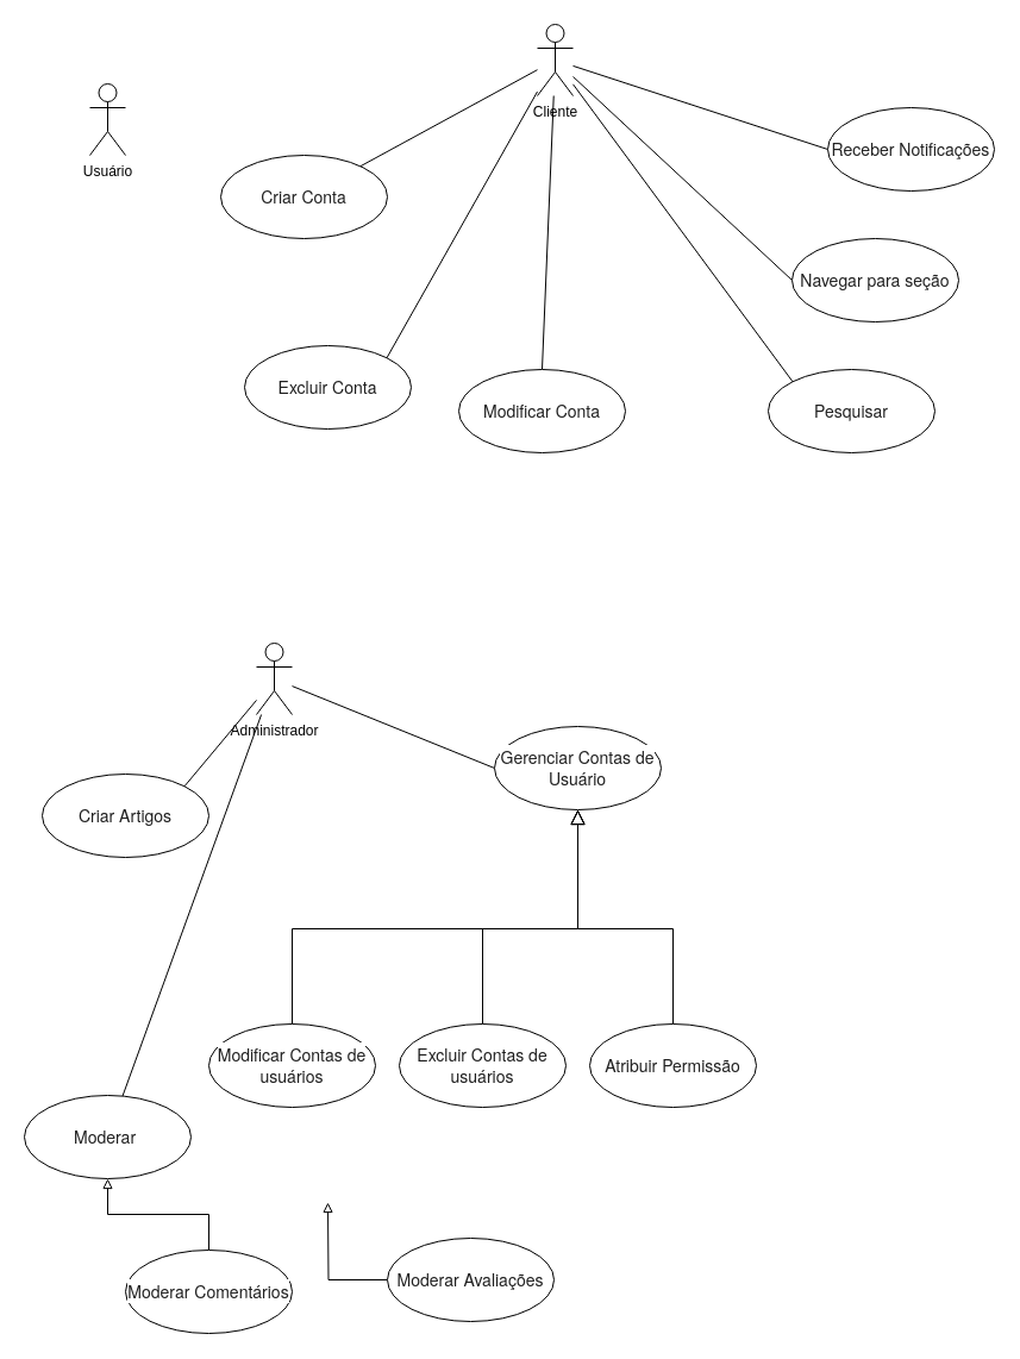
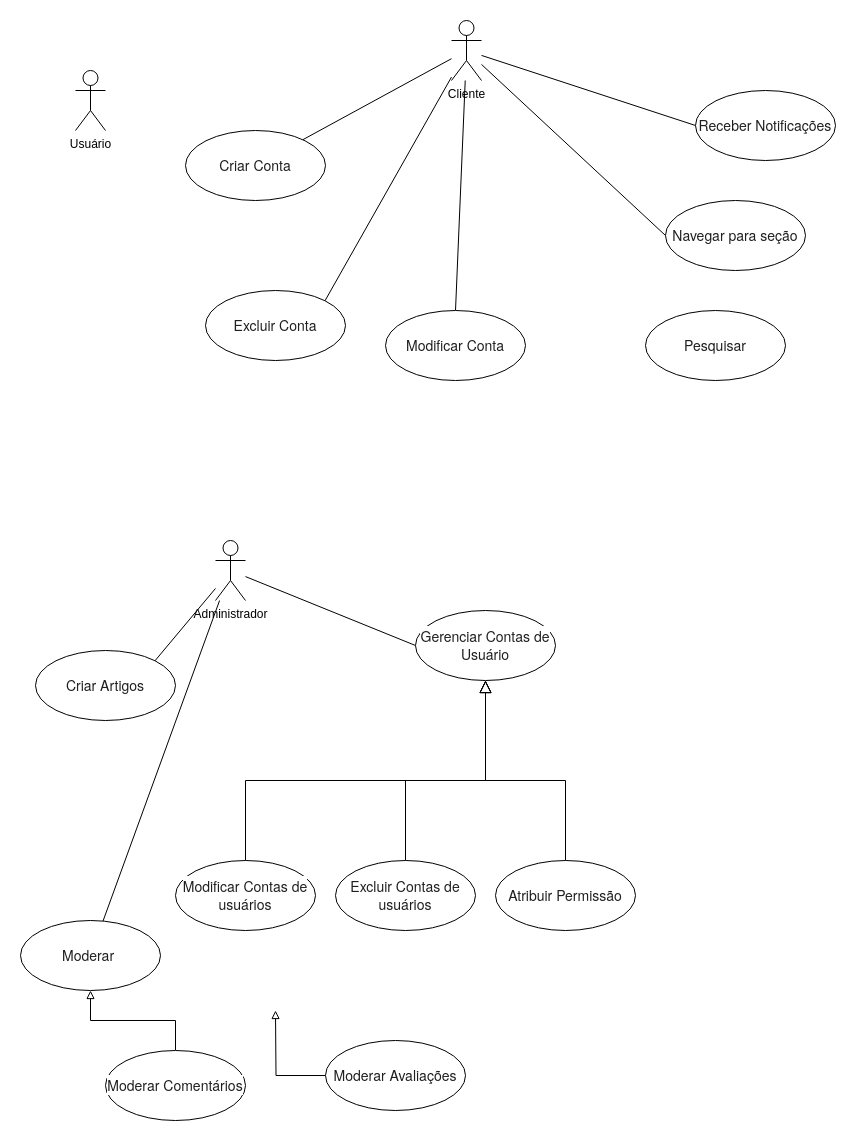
- <mxCell id="7" style="rounded=0;orthogonalLoop=1;jettySize=auto;html=1;entryX=0;entryY=0;entryDx=0;entryDy=0;endArrow=none;endFill=0;" edge="1" parent="1" source="8" target="15"><mxGeometry relative="1" as="geometry" /></mxCell>
